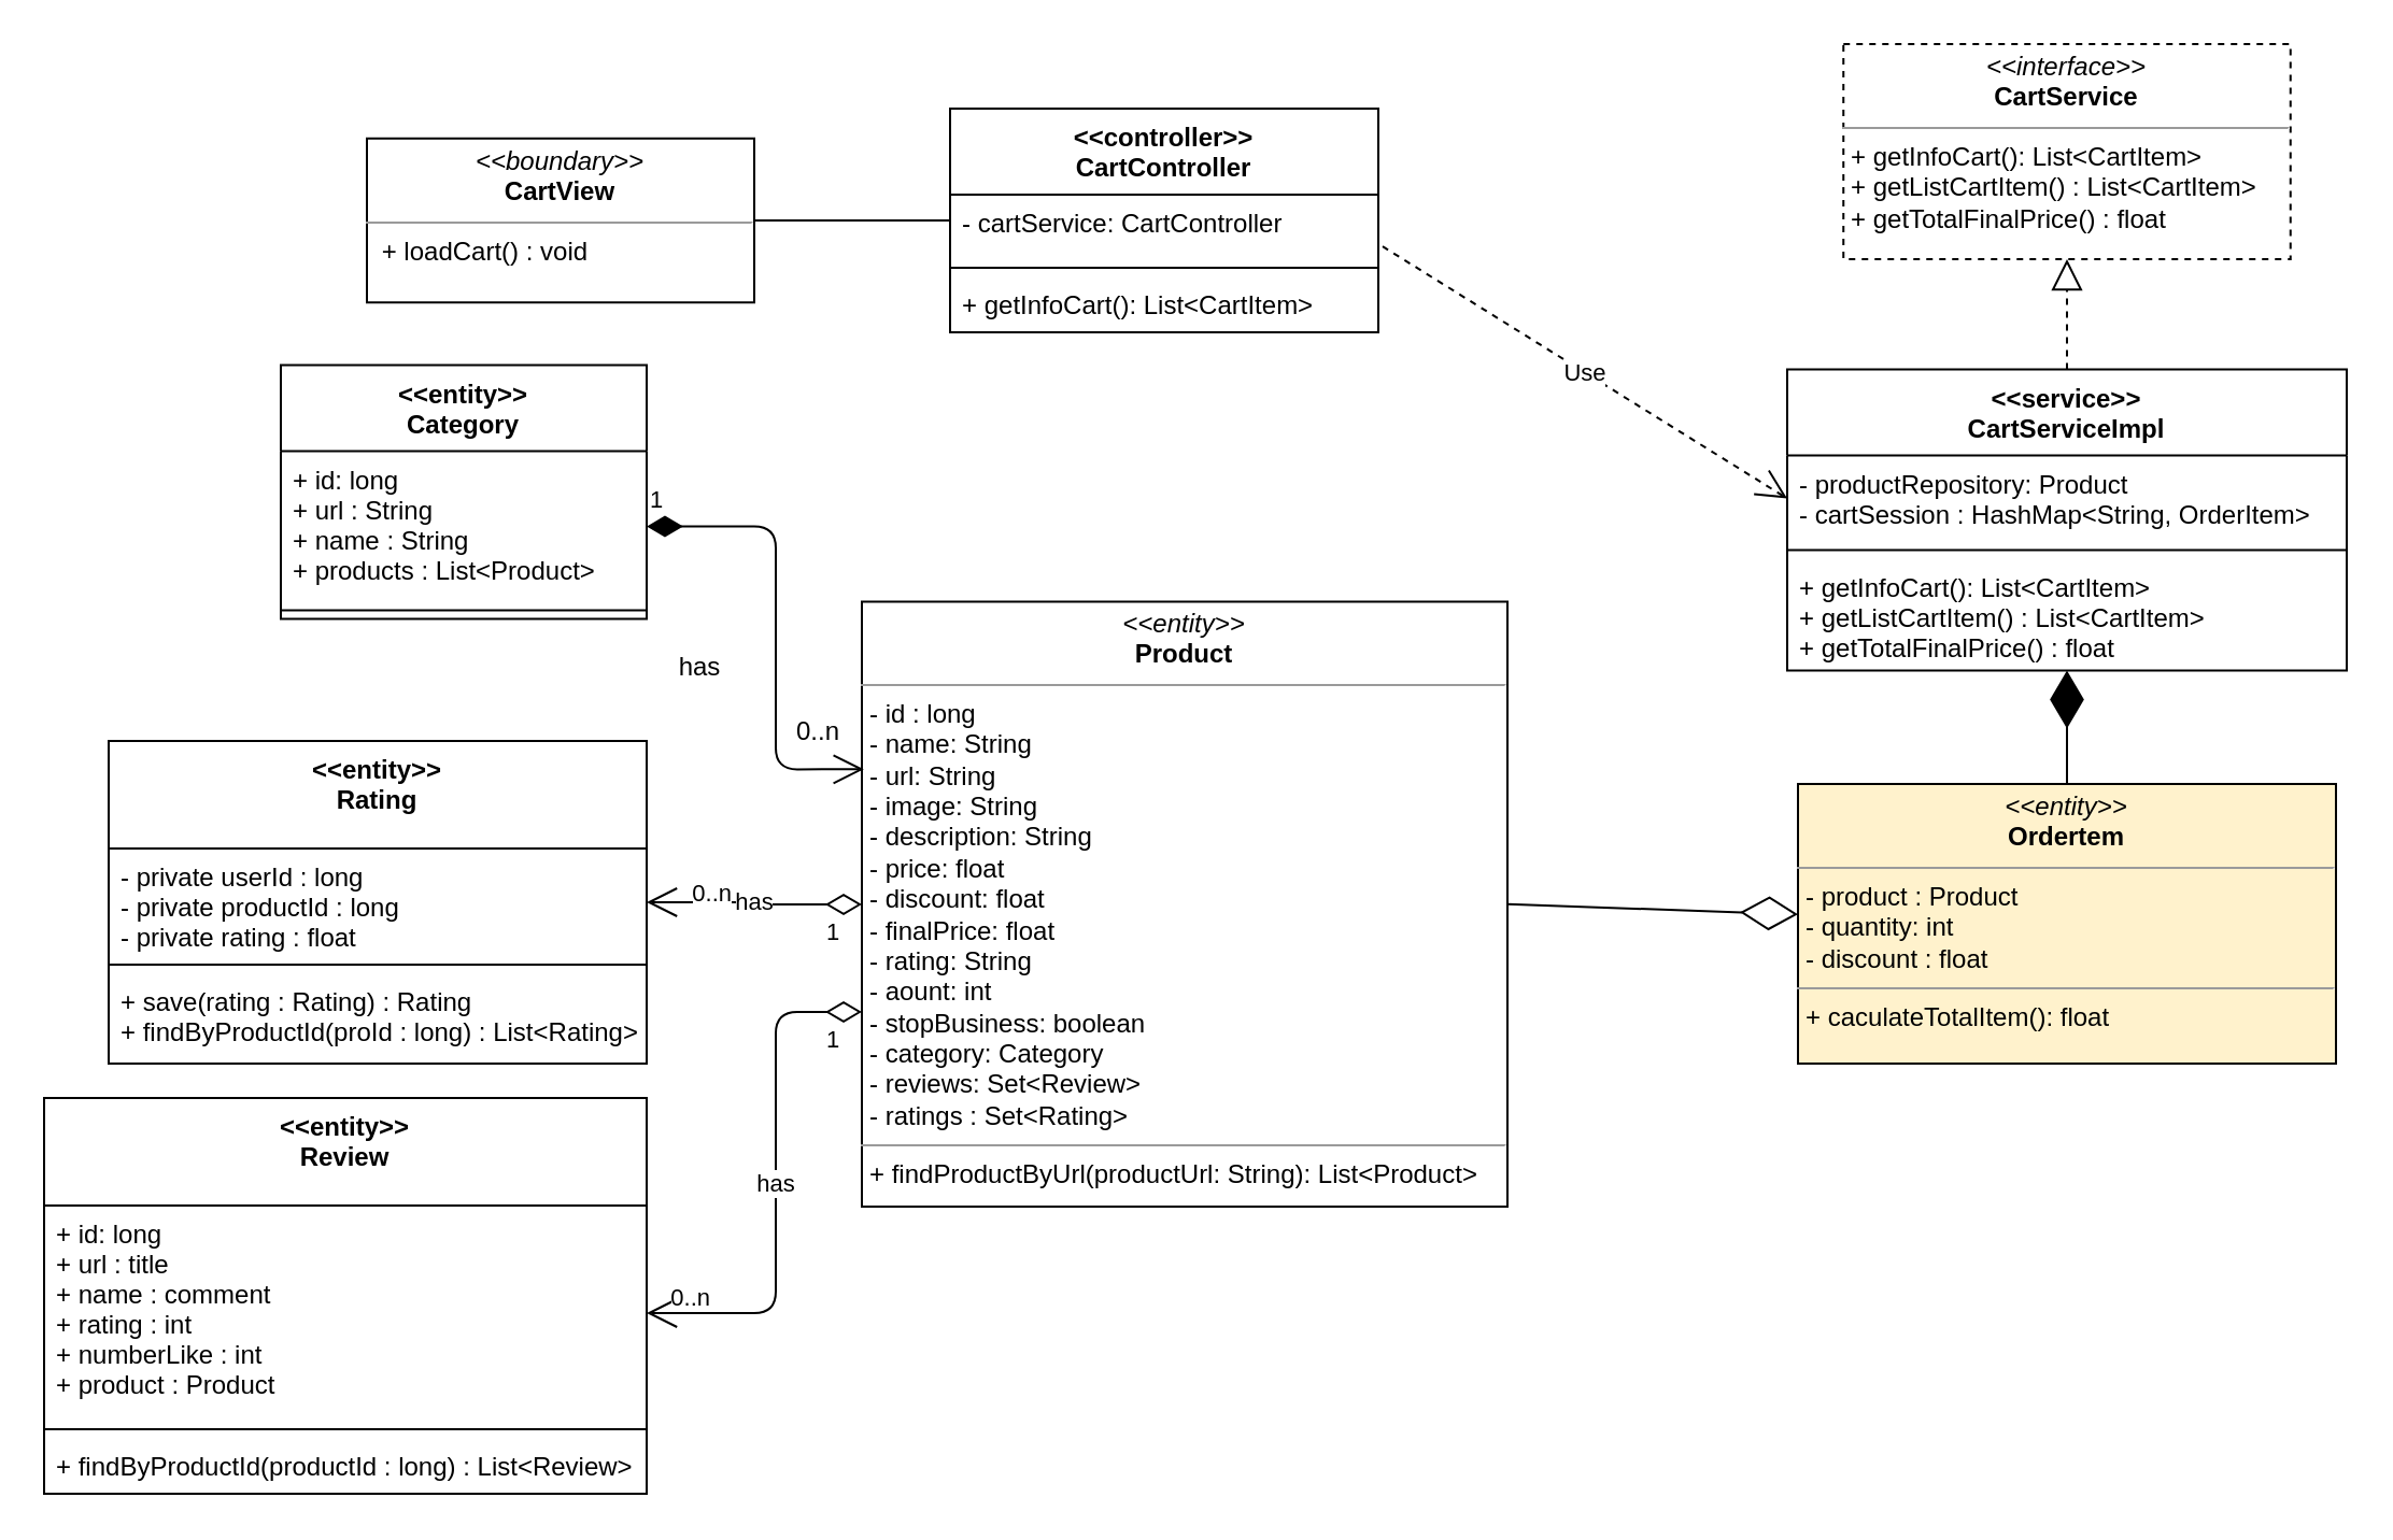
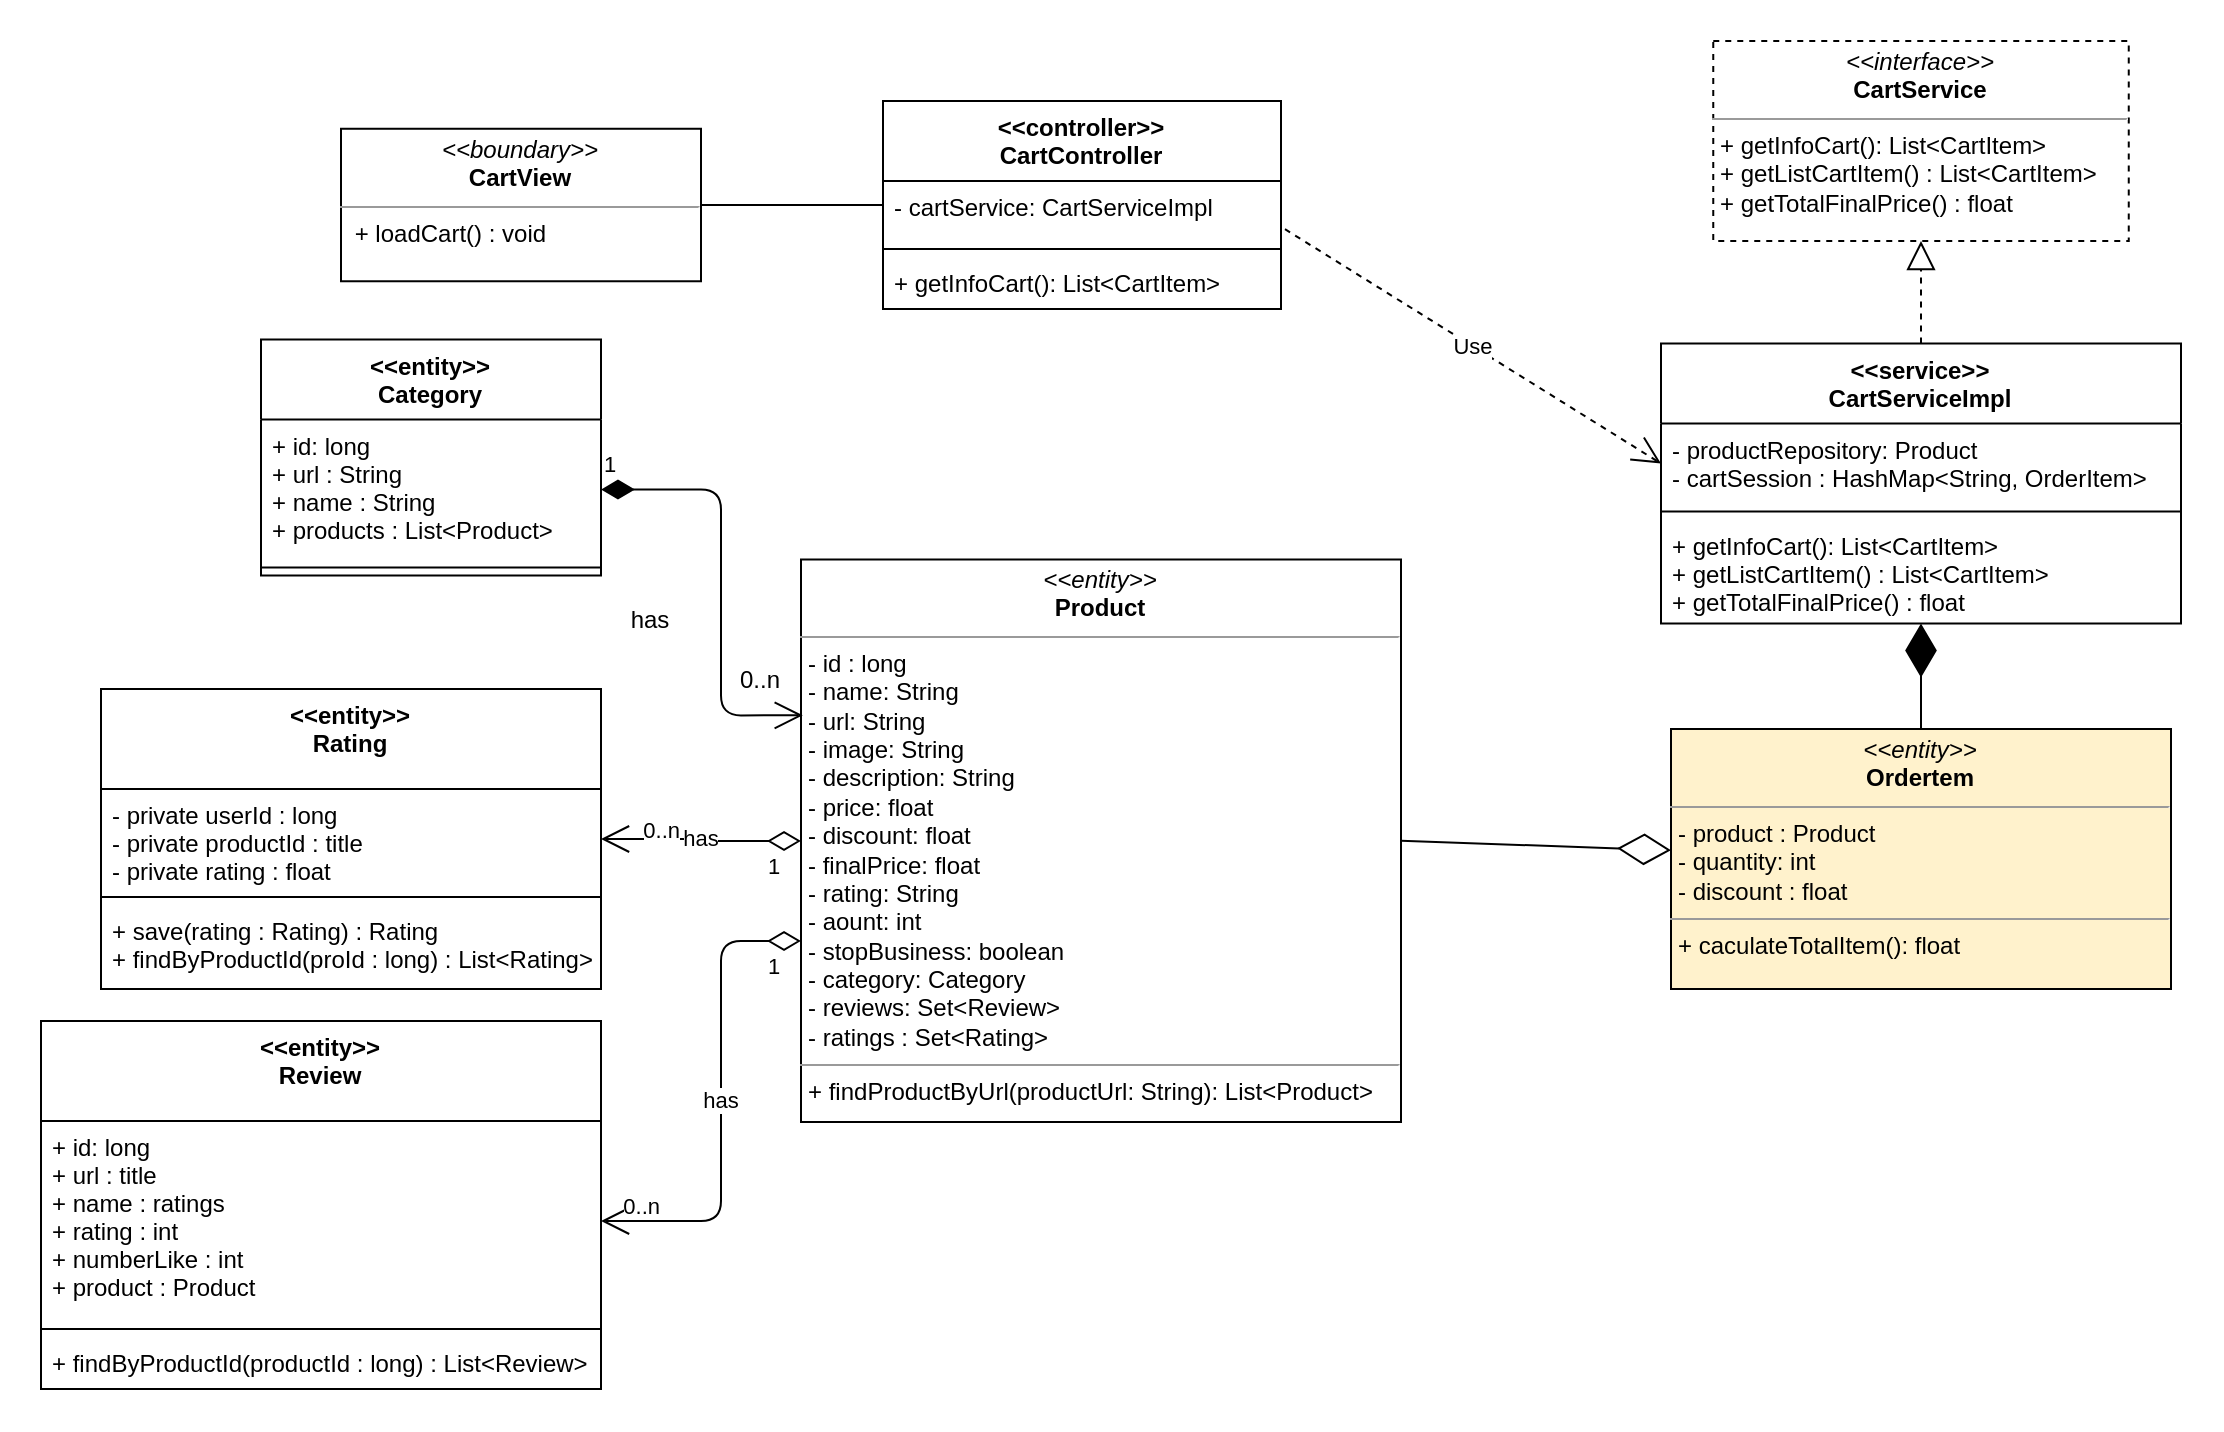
- <mxCell id="32" value="- cartService: CartController" style="text;strokeColor=none;fillColor=none;align=left;verticalAlign=top;spacingLeft=4;spacingRight=4;overflow=hidden;rotatable=0;points=[[0,0.5],[1,0.5]];portConstraint=eastwest;" vertex="1" parent="31"><mxGeometry y="40" width="199" height="30" as="geometry" /></mxCell>
+ <mxCell id="32" value="- cartService: CartServiceImpl" style="text;strokeColor=none;fillColor=none;align=left;verticalAlign=top;spacingLeft=4;spacingRight=4;overflow=hidden;rotatable=0;points=[[0,0.5],[1,0.5]];portConstraint=eastwest;" vertex="1" parent="31"><mxGeometry y="40" width="199" height="30" as="geometry" /></mxCell>
- <mxCell id="17" value="- private userId : long&#10;- private productId : long&#10;- private rating : float" style="text;strokeColor=none;fillColor=none;align=left;verticalAlign=top;spacingLeft=4;spacingRight=4;overflow=hidden;rotatable=0;points=[[0,0.5],[1,0.5]];portConstraint=eastwest;" vertex="1" parent="16"><mxGeometry y="50" width="250" height="50" as="geometry" /></mxCell>
+ <mxCell id="17" value="- private userId : long&#10;- private productId : title&#10;- private rating : float" style="text;strokeColor=none;fillColor=none;align=left;verticalAlign=top;spacingLeft=4;spacingRight=4;overflow=hidden;rotatable=0;points=[[0,0.5],[1,0.5]];portConstraint=eastwest;" vertex="1" parent="16"><mxGeometry y="50" width="250" height="50" as="geometry" /></mxCell>
- <mxCell id="24" value="+ id: long&#10;+ url : title&#10;+ name : comment&#10;+ rating : int&#10;+ numberLike : int&#10;+ product : Product" style="text;strokeColor=none;fillColor=none;align=left;verticalAlign=top;spacingLeft=4;spacingRight=4;overflow=hidden;rotatable=0;points=[[0,0.5],[1,0.5]];portConstraint=eastwest;" vertex="1" parent="23"><mxGeometry y="50" width="280" height="100" as="geometry" /></mxCell>
+ <mxCell id="24" value="+ id: long&#10;+ url : title&#10;+ name : ratings&#10;+ rating : int&#10;+ numberLike : int&#10;+ product : Product" style="text;strokeColor=none;fillColor=none;align=left;verticalAlign=top;spacingLeft=4;spacingRight=4;overflow=hidden;rotatable=0;points=[[0,0.5],[1,0.5]];portConstraint=eastwest;" vertex="1" parent="23"><mxGeometry y="50" width="280" height="100" as="geometry" /></mxCell>
